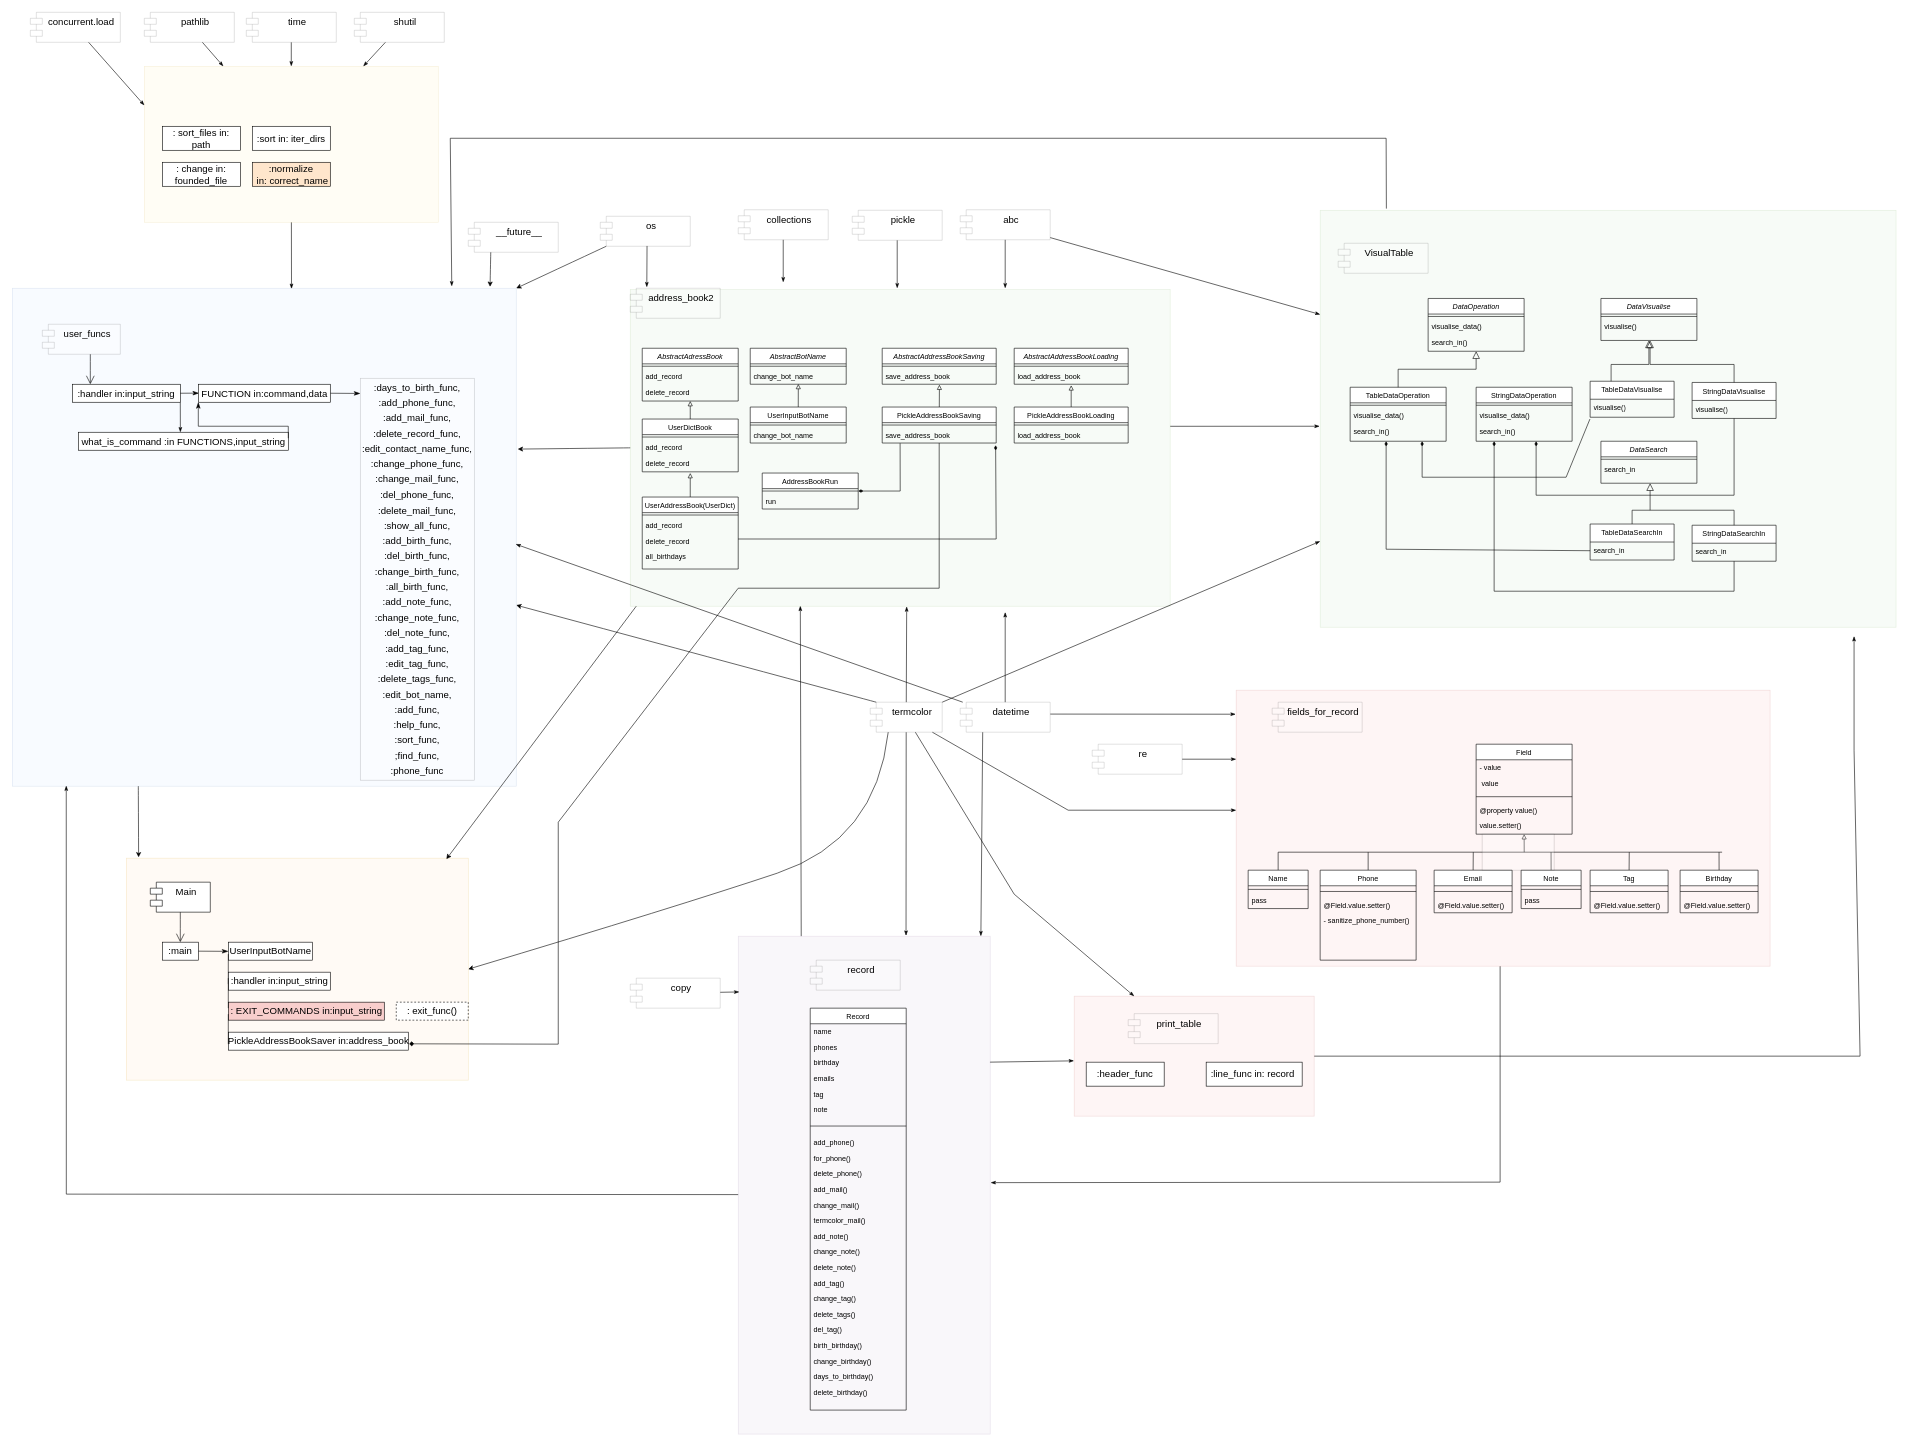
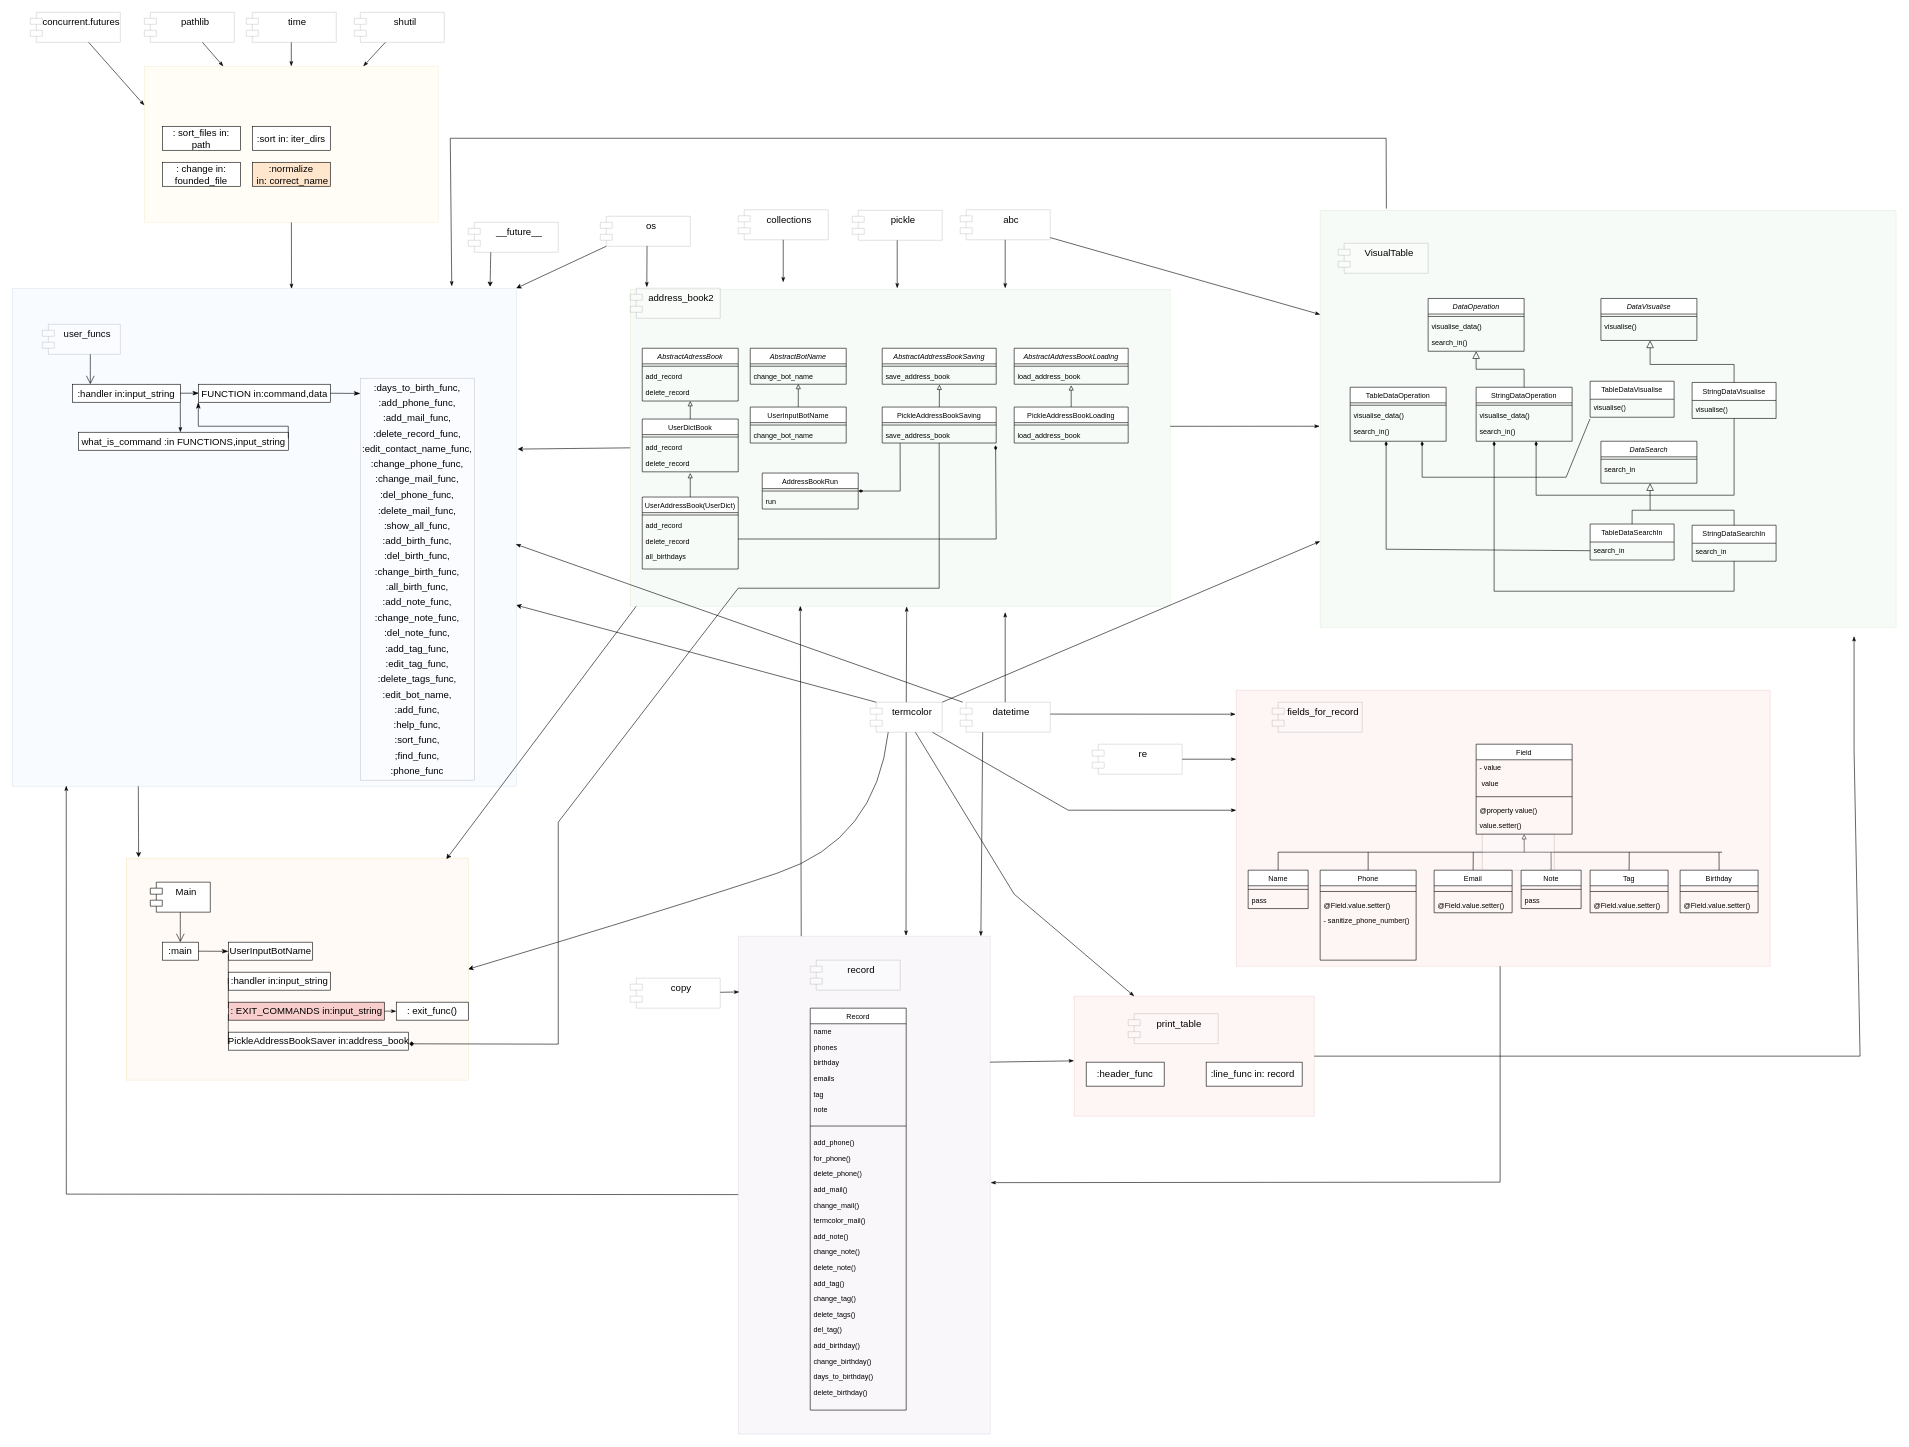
- <mxCell id="219" value="concurrent.load" style="shape=module;align=left;spacingLeft=20;align=center;verticalAlign=top;fontSize=16;opacity=20;" vertex="1" parent="1"><mxGeometry x="50" y="20" width="150" height="50" as="geometry" /></mxCell>
+ <mxCell id="219" value="concurrent.futures" style="shape=module;align=left;spacingLeft=20;align=center;verticalAlign=top;fontSize=16;opacity=20;" vertex="1" parent="1"><mxGeometry x="50" y="20" width="150" height="50" as="geometry" /></mxCell>
- <mxCell id="39" value="" style="endArrow=block;endSize=10;endFill=0;shadow=0;strokeWidth=1;rounded=0;edgeStyle=elbowEdgeStyle;elbow=vertical;exitX=0.25;exitY=0;exitDx=0;exitDy=0;entryX=0.5;entryY=1;entryDx=0;entryDy=0;" parent="1" source="35" target="32" edge="1"><mxGeometry width="160" relative="1" as="geometry"><mxPoint x="2668" y="679" as="sourcePoint" /><mxPoint x="2750" y="607" as="targetPoint" /><Array as="points"><mxPoint x="2720" y="607" /><mxPoint x="2750" y="677" /><mxPoint x="2720" y="617" /></Array></mxGeometry></mxCell>
- <mxCell id="26" value="" style="endArrow=block;endSize=10;endFill=0;shadow=0;strokeWidth=1;rounded=0;edgeStyle=elbowEdgeStyle;elbow=vertical;" parent="1" source="22" target="18" edge="1"><mxGeometry width="160" relative="1" as="geometry"><mxPoint x="2360" y="580" as="sourcePoint" /><mxPoint x="2360" y="580" as="targetPoint" /></mxGeometry></mxCell>
+ <mxCell id="31" value="" style="endArrow=block;endSize=10;endFill=0;shadow=0;strokeWidth=1;rounded=0;edgeStyle=elbowEdgeStyle;elbow=vertical;" parent="1" source="27" target="18" edge="1"><mxGeometry width="160" relative="1" as="geometry"><mxPoint x="2370" y="750" as="sourcePoint" /><mxPoint x="2470" y="648" as="targetPoint" /></mxGeometry></mxCell>
+ <mxCell id="56" value="" style="edgeStyle=none;rounded=0;orthogonalLoop=1;jettySize=auto;html=1;strokeColor=default;fontSize=16;startArrow=none;startFill=0;endArrow=classicThin;endFill=1;" edge="1" parent="1" source="57" target="227"><mxGeometry relative="1" as="geometry" /></mxCell>
- <mxCell id="227" value=": exit_func()" style="whiteSpace=wrap;html=1;fontSize=16;fillColor=rgb(255, 255, 255);strokeColor=rgb(0, 0, 0);fontColor=rgb(0, 0, 0);dashed=1;" vertex="1" parent="1"><mxGeometry x="660" y="1670" width="120" height="30" as="geometry" /></mxCell>
+ <mxCell id="227" value=": exit_func()" style="whiteSpace=wrap;html=1;fontSize=16;fillColor=rgb(255, 255, 255);strokeColor=rgb(0, 0, 0);fontColor=rgb(0, 0, 0);" vertex="1" parent="1"><mxGeometry x="660" y="1670" width="120" height="30" as="geometry" /></mxCell>
- <mxCell id="165" value="birth_birthday()" style="text;align=left;verticalAlign=top;spacingLeft=4;spacingRight=4;overflow=hidden;rotatable=0;points=[[0,0.5],[1,0.5]];portConstraint=eastwest;" vertex="1" parent="144"><mxGeometry y="549" width="160" height="26" as="geometry" /></mxCell>
+ <mxCell id="165" value="add_birthday()" style="text;align=left;verticalAlign=top;spacingLeft=4;spacingRight=4;overflow=hidden;rotatable=0;points=[[0,0.5],[1,0.5]];portConstraint=eastwest;" vertex="1" parent="144"><mxGeometry y="549" width="160" height="26" as="geometry" /></mxCell>
